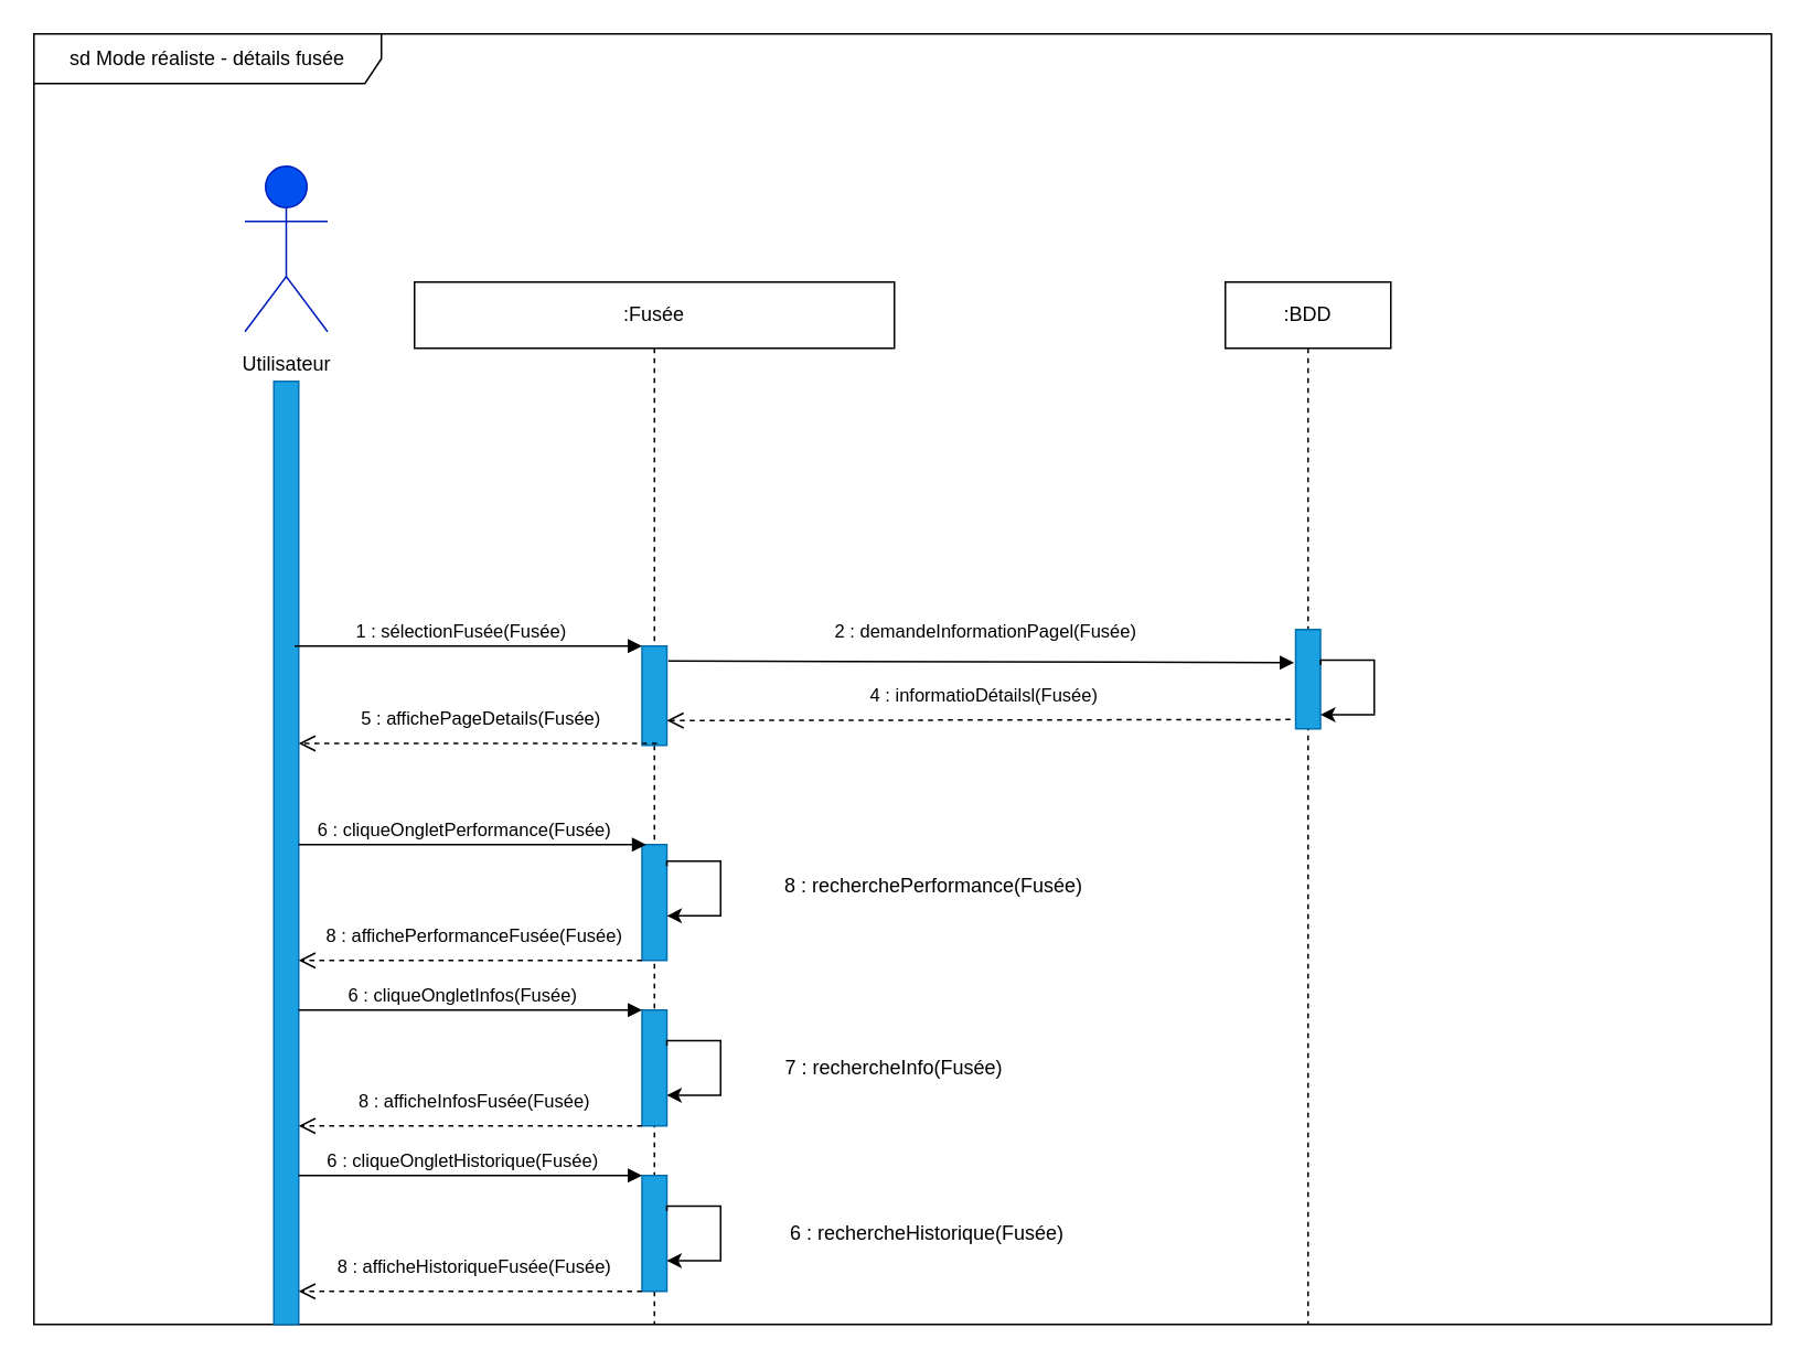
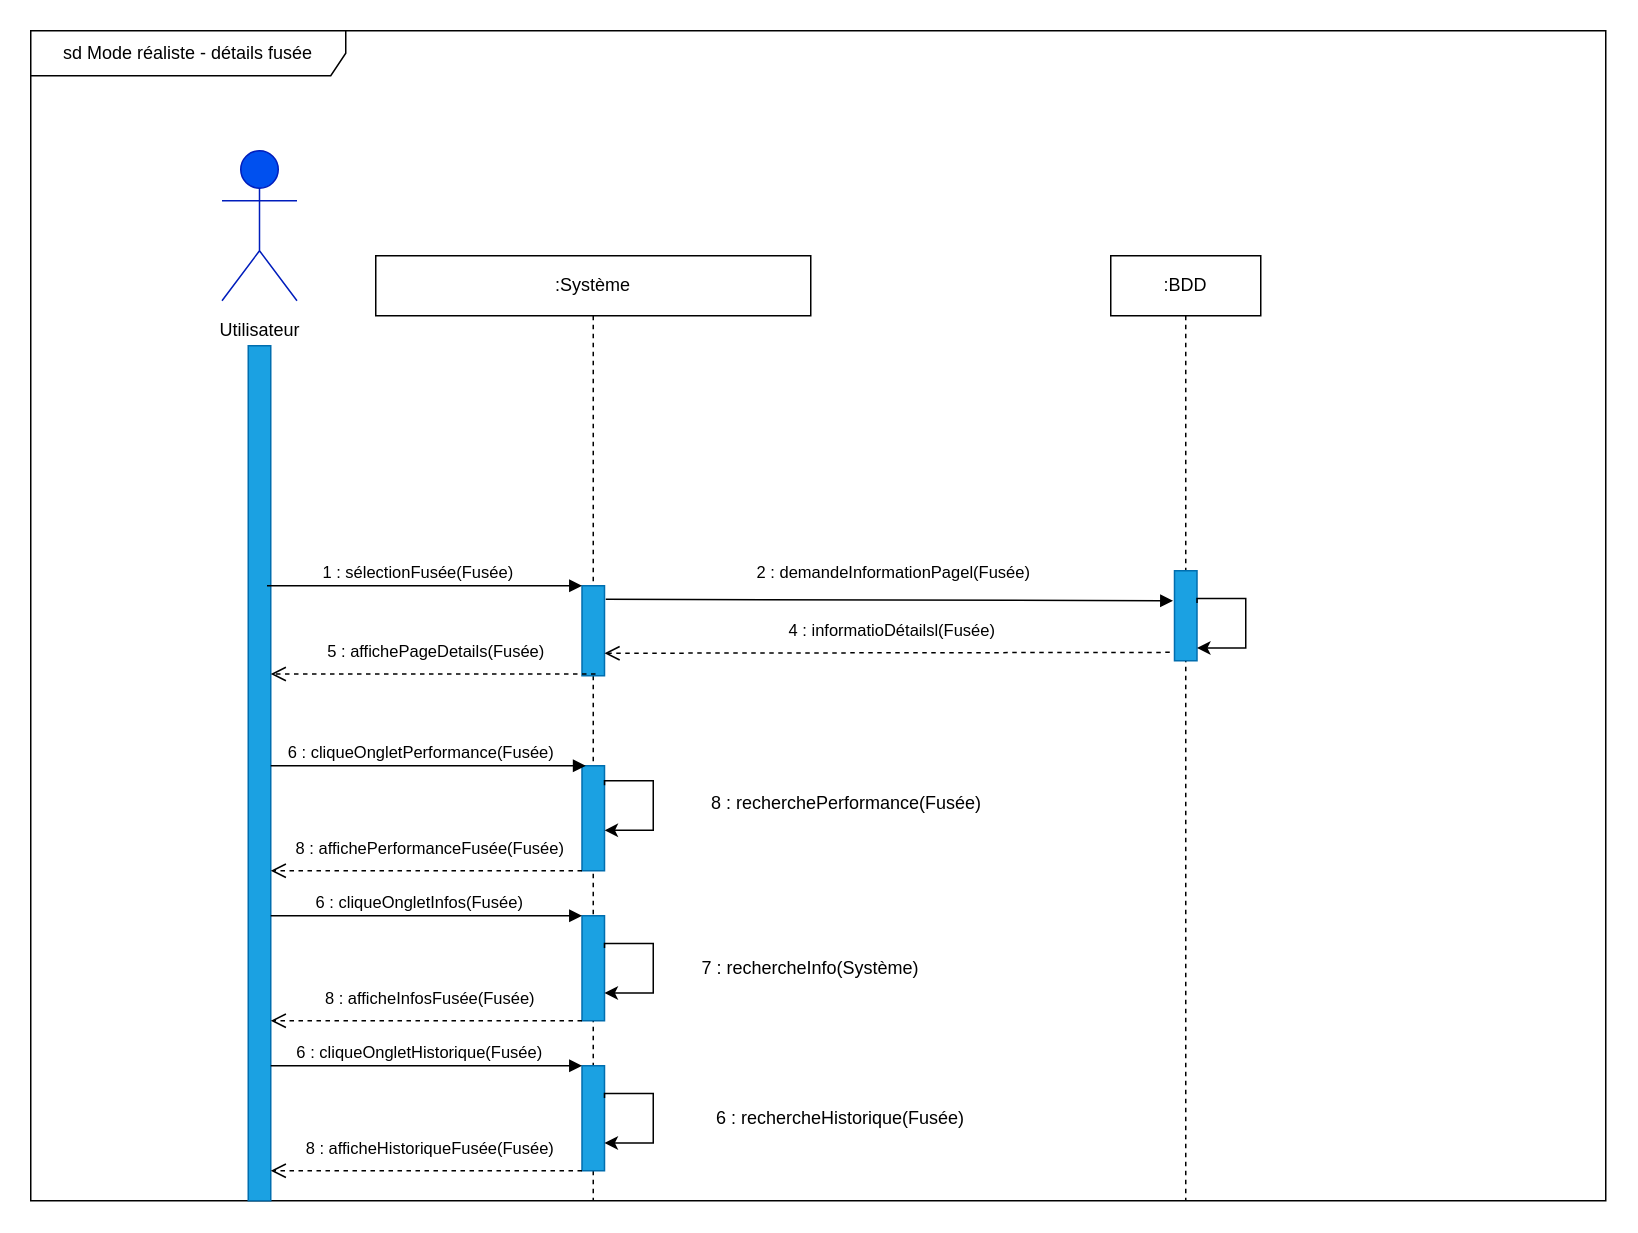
- <mxCell id="5" value=":Fusée" style="shape=umlLifeline;perimeter=lifelinePerimeter;whiteSpace=wrap;html=1;container=1;collapsible=0;recursiveResize=0;outlineConnect=0;" parent="1" vertex="1"><mxGeometry x="250" y="170" width="290" height="630" as="geometry" /></mxCell>
+ <mxCell id="5" value=":Système" style="shape=umlLifeline;perimeter=lifelinePerimeter;whiteSpace=wrap;html=1;container=1;collapsible=0;recursiveResize=0;outlineConnect=0;" parent="1" vertex="1"><mxGeometry x="250" y="170" width="290" height="630" as="geometry" /></mxCell>
- <mxCell id="22" value="7 : rechercheInfo(Fusée)" style="text;html=1;strokeColor=none;fillColor=none;align=center;verticalAlign=middle;whiteSpace=wrap;rounded=0;" parent="1" vertex="1"><mxGeometry x="430" y="630" width="220" height="30" as="geometry" /></mxCell>
+ <mxCell id="22" value="7 : rechercheInfo(Système)" style="text;html=1;strokeColor=none;fillColor=none;align=center;verticalAlign=middle;whiteSpace=wrap;rounded=0;" parent="1" vertex="1"><mxGeometry x="430" y="630" width="220" height="30" as="geometry" /></mxCell>
